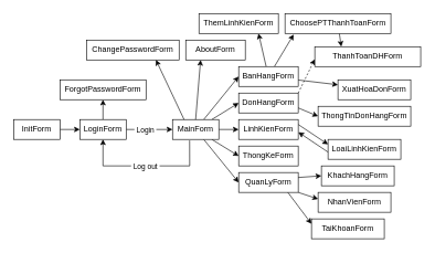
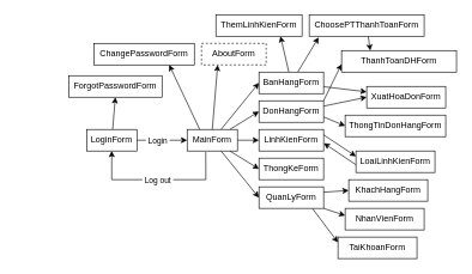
- <mxCell id="27" value="AboutForm" style="rounded=0;whiteSpace=wrap;html=1;" vertex="1" parent="1"><mxGeometry x="280" y="60" width="90" height="30" as="geometry" /></mxCell>
+ <mxCell id="27" value="AboutForm" style="rounded=0;whiteSpace=wrap;html=1;dashed=1;" vertex="1" parent="1"><mxGeometry x="280" y="60" width="90" height="30" as="geometry" /></mxCell>
- <mxCell id="19" style="rounded=0;orthogonalLoop=1;jettySize=auto;html=1;entryX=0;entryY=0.629;entryDx=0;entryDy=0;entryPerimeter=0;exitX=1;exitY=0;exitDx=0;exitDy=0;dashed=1;" edge="1" parent="1" source="20" target="43"><mxGeometry relative="1" as="geometry" /></mxCell>
+ <mxCell id="19" style="rounded=0;orthogonalLoop=1;jettySize=auto;html=1;entryX=0;entryY=0.629;entryDx=0;entryDy=0;entryPerimeter=0;exitX=1;exitY=0;exitDx=0;exitDy=0;" edge="1" parent="1" source="20" target="43"><mxGeometry relative="1" as="geometry" /></mxCell>
- <mxCell id="14" value="ForgotPasswordForm" style="rounded=0;whiteSpace=wrap;html=1;" vertex="1" parent="1"><mxGeometry x="90" y="120" width="130" height="30" as="geometry" /></mxCell>
+ <mxCell id="14" value="ForgotPasswordForm" style="rounded=0;whiteSpace=wrap;html=1;" vertex="1" parent="1"><mxGeometry x="95" y="105" width="130" height="30" as="geometry" /></mxCell>
+ <mxCell id="46" style="rounded=0;orthogonalLoop=1;jettySize=auto;html=1;entryX=0;entryY=0.5;entryDx=0;entryDy=0;exitX=1;exitY=0.25;exitDx=0;exitDy=0;" edge="1" parent="1" source="20" target="45"><mxGeometry relative="1" as="geometry"><mxPoint x="460" y="173" as="sourcePoint" /><mxPoint x="505" y="185" as="targetPoint" /></mxGeometry></mxCell>
- <mxCell id="3" value="InitForm" style="rounded=0;whiteSpace=wrap;html=1;" vertex="1" parent="1"><mxGeometry x="20" y="180" width="70" height="30" as="geometry" /></mxCell>
- <mxCell id="2" style="rounded=0;orthogonalLoop=1;jettySize=auto;html=1;entryX=0;entryY=0.5;entryDx=0;entryDy=0;" edge="1" parent="1" source="3" target="7"><mxGeometry relative="1" as="geometry" /></mxCell>
